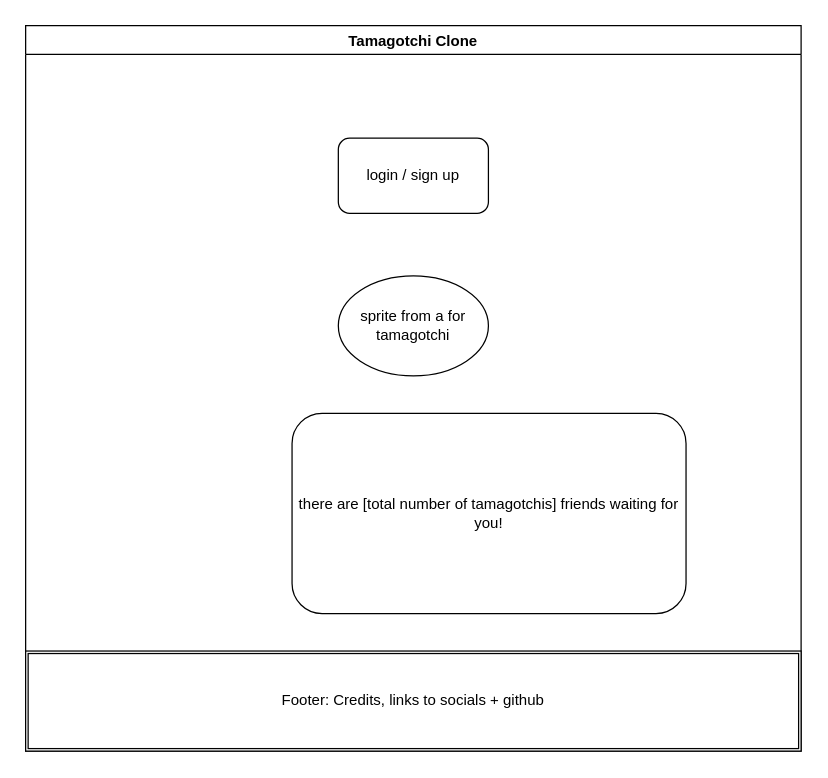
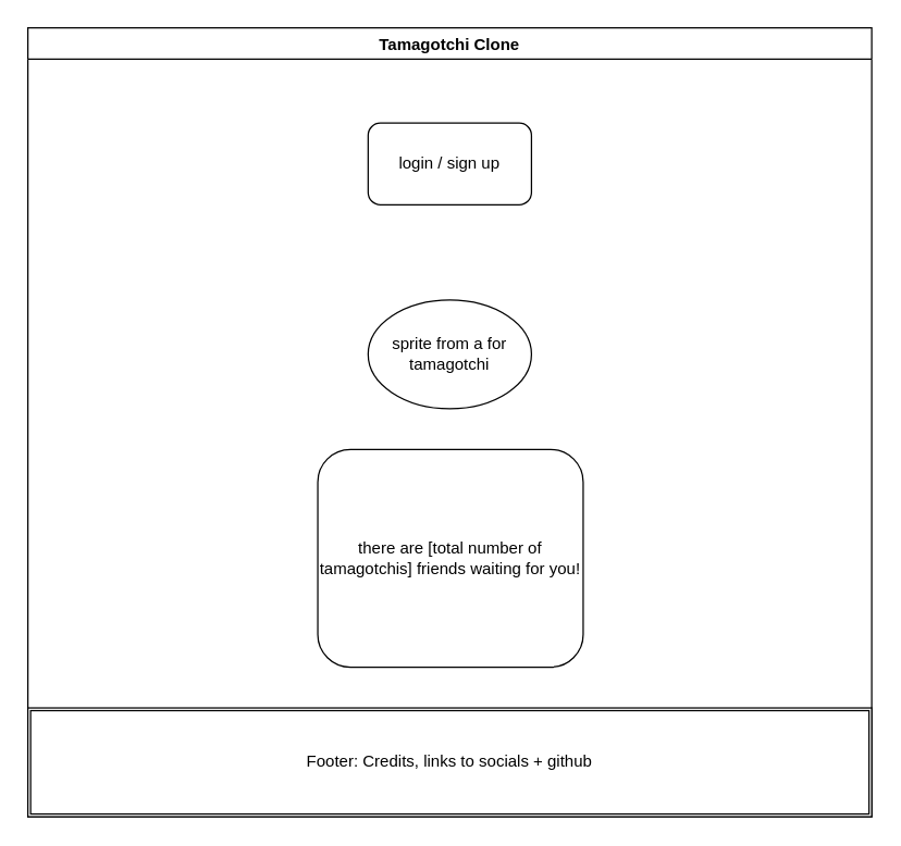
- <mxCell id="4" value="login / sign up" style="rounded=1;whiteSpace=wrap;html=1;" vertex="1" parent="2"><mxGeometry x="250" y="90" width="120" height="60" as="geometry" /></mxCell>
+ <mxCell id="4" value="login / sign up" style="rounded=1;whiteSpace=wrap;html=1;" vertex="1" parent="2"><mxGeometry x="250" y="70" width="120" height="60" as="geometry" /></mxCell>
- <mxCell id="5" value="there are [total number of tamagotchis] friends waiting for you!" style="rounded=1;whiteSpace=wrap;html=1;" vertex="1" parent="2"><mxGeometry x="213" y="310" width="315" height="160" as="geometry" /></mxCell>
+ <mxCell id="5" value="there are [total number of tamagotchis] friends waiting for you!" style="rounded=1;whiteSpace=wrap;html=1;" vertex="1" parent="2"><mxGeometry x="213" y="310" width="195" height="160" as="geometry" /></mxCell>
